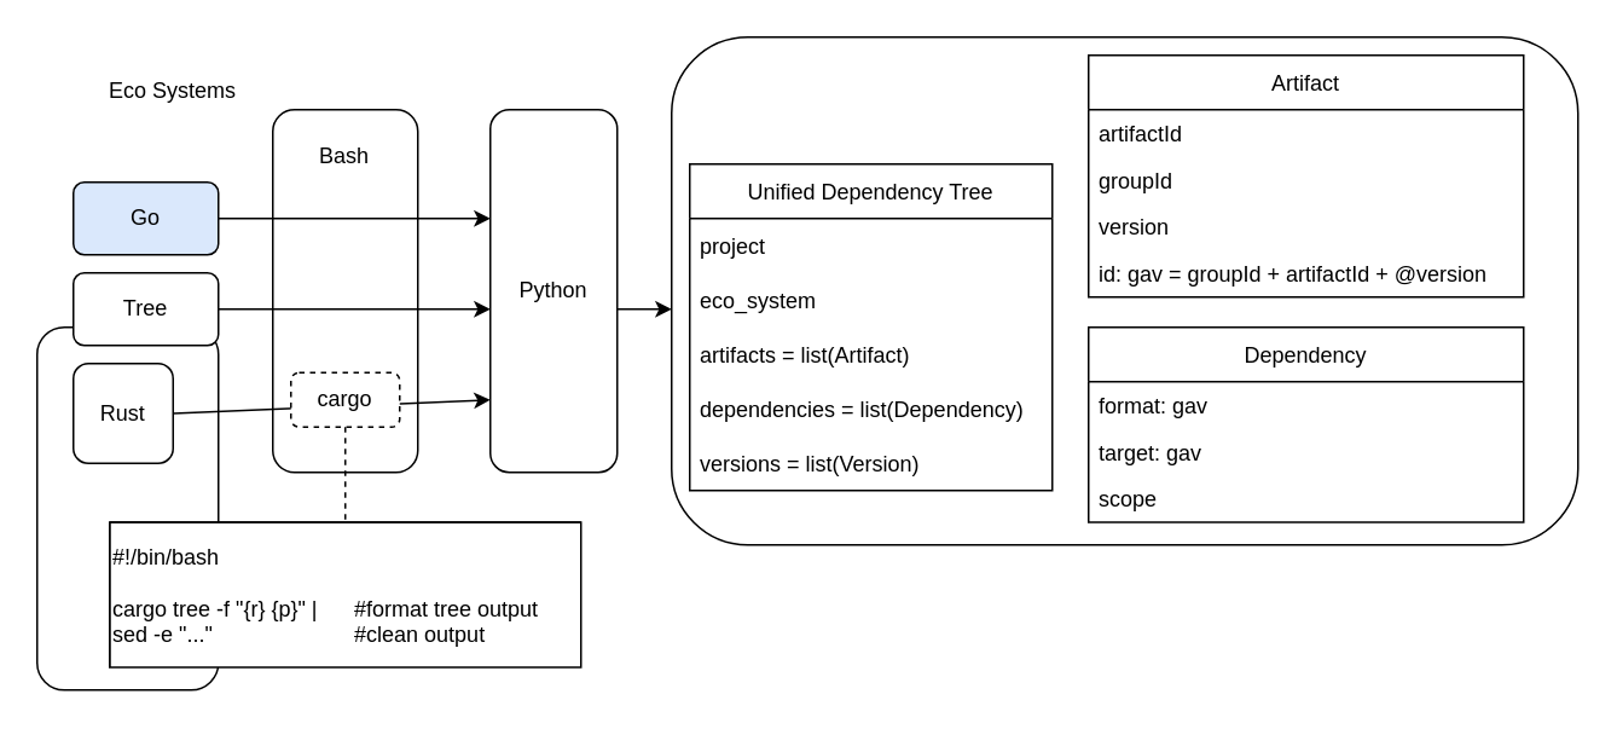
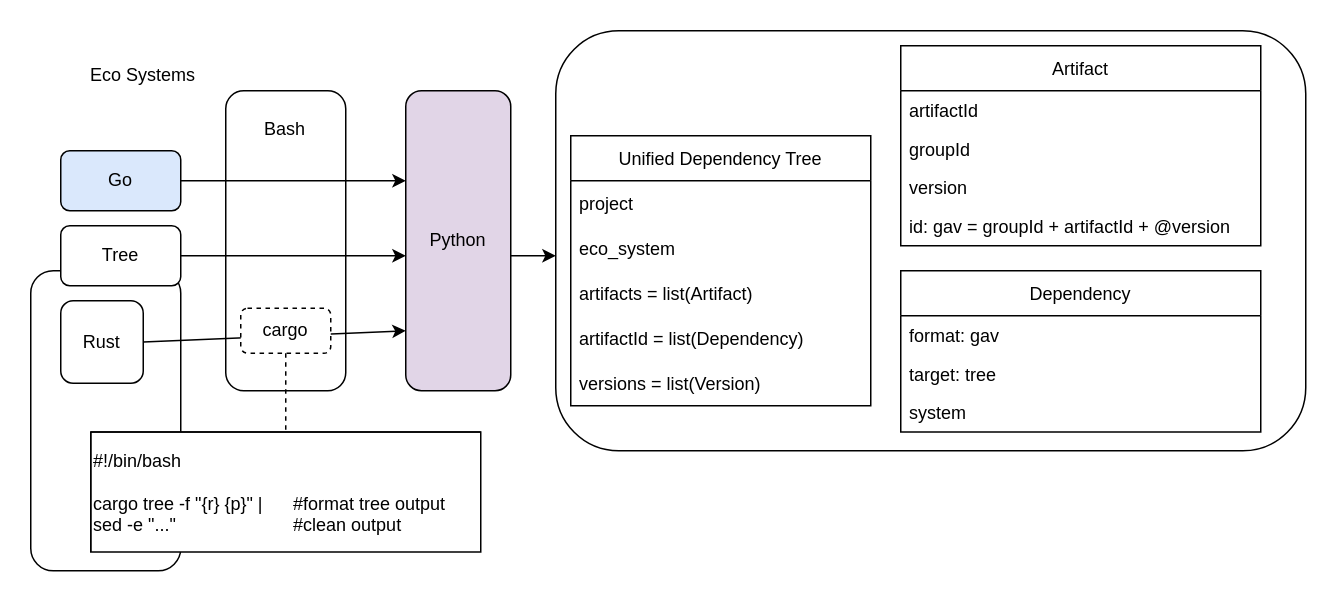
- <mxCell id="7" value="Python" style="rounded=1;whiteSpace=wrap;html=1;" parent="1" vertex="1"><mxGeometry x="270" y="60" width="70" height="200" as="geometry" /></mxCell>
+ <mxCell id="7" value="Python" style="rounded=1;whiteSpace=wrap;html=1;fillColor=#e1d5e7;" parent="1" vertex="1"><mxGeometry x="270" y="60" width="70" height="200" as="geometry" /></mxCell>
- <mxCell id="15" value="dependencies = list(Dependency)" style="text;strokeColor=none;fillColor=none;align=left;verticalAlign=middle;spacingLeft=4;spacingRight=4;overflow=hidden;points=[[0,0.5],[1,0.5]];portConstraint=eastwest;rotatable=0;" parent="11" vertex="1"><mxGeometry y="120" width="200" height="30" as="geometry" /></mxCell>
+ <mxCell id="15" value="artifactId = list(Dependency)" style="text;strokeColor=none;fillColor=none;align=left;verticalAlign=middle;spacingLeft=4;spacingRight=4;overflow=hidden;points=[[0,0.5],[1,0.5]];portConstraint=eastwest;rotatable=0;" parent="11" vertex="1"><mxGeometry y="120" width="200" height="30" as="geometry" /></mxCell>
- <mxCell id="24" value="target: gav" style="text;strokeColor=none;fillColor=none;align=left;verticalAlign=middle;spacingLeft=4;spacingRight=4;overflow=hidden;points=[[0,0.5],[1,0.5]];portConstraint=eastwest;rotatable=0;" parent="22" vertex="1"><mxGeometry y="55.833" width="240" height="25.833" as="geometry" /></mxCell>
+ <mxCell id="24" value="target: tree" style="text;strokeColor=none;fillColor=none;align=left;verticalAlign=middle;spacingLeft=4;spacingRight=4;overflow=hidden;points=[[0,0.5],[1,0.5]];portConstraint=eastwest;rotatable=0;" parent="22" vertex="1"><mxGeometry y="55.833" width="240" height="25.833" as="geometry" /></mxCell>
- <mxCell id="25" value="scope" style="text;strokeColor=none;fillColor=none;align=left;verticalAlign=middle;spacingLeft=4;spacingRight=4;overflow=hidden;points=[[0,0.5],[1,0.5]];portConstraint=eastwest;rotatable=0;" parent="22" vertex="1"><mxGeometry y="81.667" width="240" height="25.833" as="geometry" /></mxCell>
+ <mxCell id="25" value="system" style="text;strokeColor=none;fillColor=none;align=left;verticalAlign=middle;spacingLeft=4;spacingRight=4;overflow=hidden;points=[[0,0.5],[1,0.5]];portConstraint=eastwest;rotatable=0;" parent="22" vertex="1"><mxGeometry y="81.667" width="240" height="25.833" as="geometry" /></mxCell>
